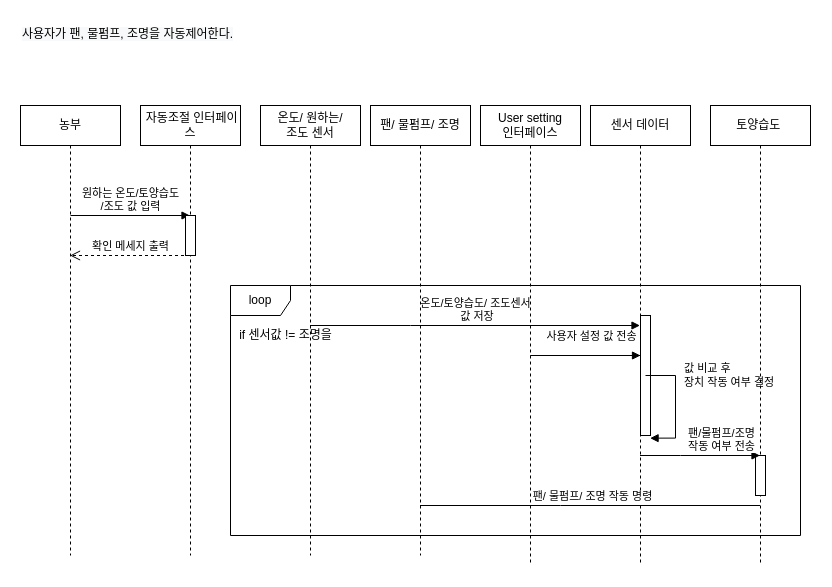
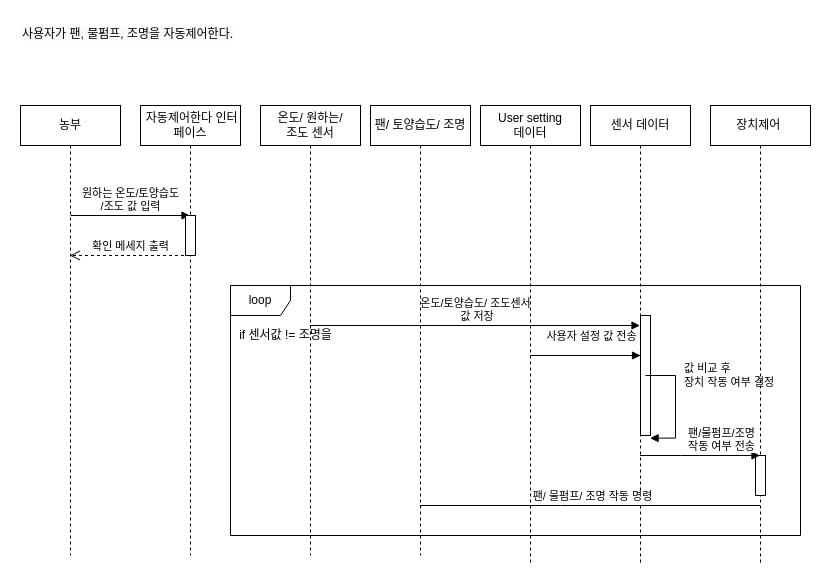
- <mxCell id="6" value="&amp;nbsp;자동조절 인터페이스" style="shape=umlLifeline;perimeter=lifelinePerimeter;whiteSpace=wrap;html=1;container=1;collapsible=0;recursiveResize=0;outlineConnect=0;" parent="1" vertex="1"><mxGeometry x="140" y="105" width="100" height="450" as="geometry" /></mxCell>
+ <mxCell id="6" value="&amp;nbsp;자동제어한다 인터페이스" style="shape=umlLifeline;perimeter=lifelinePerimeter;whiteSpace=wrap;html=1;container=1;collapsible=0;recursiveResize=0;outlineConnect=0;" parent="1" vertex="1"><mxGeometry x="140" y="105" width="100" height="450" as="geometry" /></mxCell>
- <mxCell id="20" value="팬/ 물펌프/ 조명" style="shape=umlLifeline;perimeter=lifelinePerimeter;whiteSpace=wrap;html=1;container=1;collapsible=0;recursiveResize=0;outlineConnect=0;" parent="1" vertex="1"><mxGeometry x="370" y="105" width="100" height="450" as="geometry" /></mxCell>
+ <mxCell id="20" value="팬/ 토양습도/ 조명" style="shape=umlLifeline;perimeter=lifelinePerimeter;whiteSpace=wrap;html=1;container=1;collapsible=0;recursiveResize=0;outlineConnect=0;" parent="1" vertex="1"><mxGeometry x="370" y="105" width="100" height="450" as="geometry" /></mxCell>
- <mxCell id="21" value="User setting &lt;br&gt;인터페이스" style="shape=umlLifeline;perimeter=lifelinePerimeter;whiteSpace=wrap;html=1;container=1;collapsible=0;recursiveResize=0;outlineConnect=0;" vertex="1" parent="1"><mxGeometry x="480" y="105" width="100" height="460" as="geometry" /></mxCell>
+ <mxCell id="21" value="User setting &lt;br&gt;데이터" style="shape=umlLifeline;perimeter=lifelinePerimeter;whiteSpace=wrap;html=1;container=1;collapsible=0;recursiveResize=0;outlineConnect=0;" vertex="1" parent="1"><mxGeometry x="480" y="105" width="100" height="460" as="geometry" /></mxCell>
- <mxCell id="12" value="토양습도&amp;nbsp;" style="shape=umlLifeline;perimeter=lifelinePerimeter;whiteSpace=wrap;html=1;container=1;collapsible=0;recursiveResize=0;outlineConnect=0;" parent="1" vertex="1"><mxGeometry x="710" y="105" width="100" height="460" as="geometry" /></mxCell>
+ <mxCell id="12" value="장치제어&amp;nbsp;" style="shape=umlLifeline;perimeter=lifelinePerimeter;whiteSpace=wrap;html=1;container=1;collapsible=0;recursiveResize=0;outlineConnect=0;" parent="1" vertex="1"><mxGeometry x="710" y="105" width="100" height="460" as="geometry" /></mxCell>
